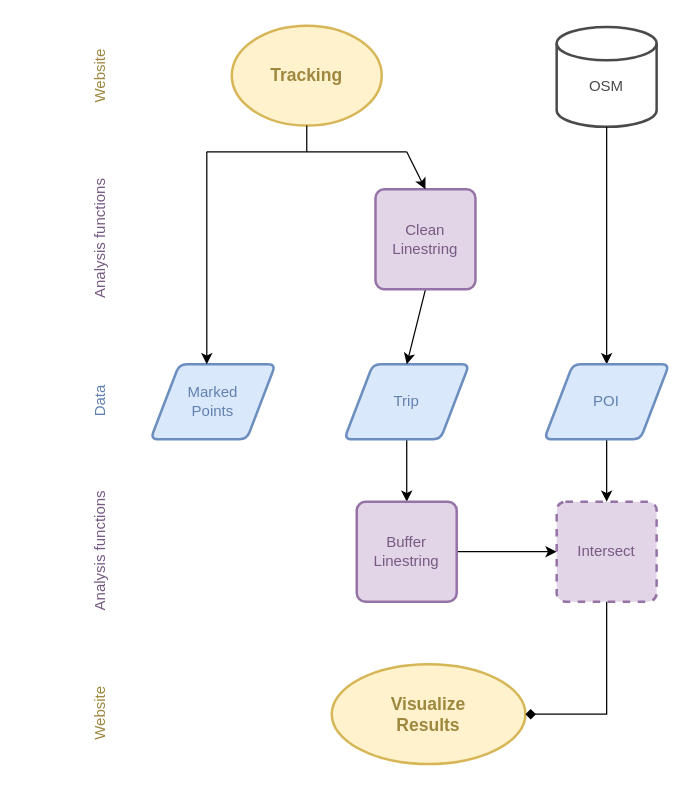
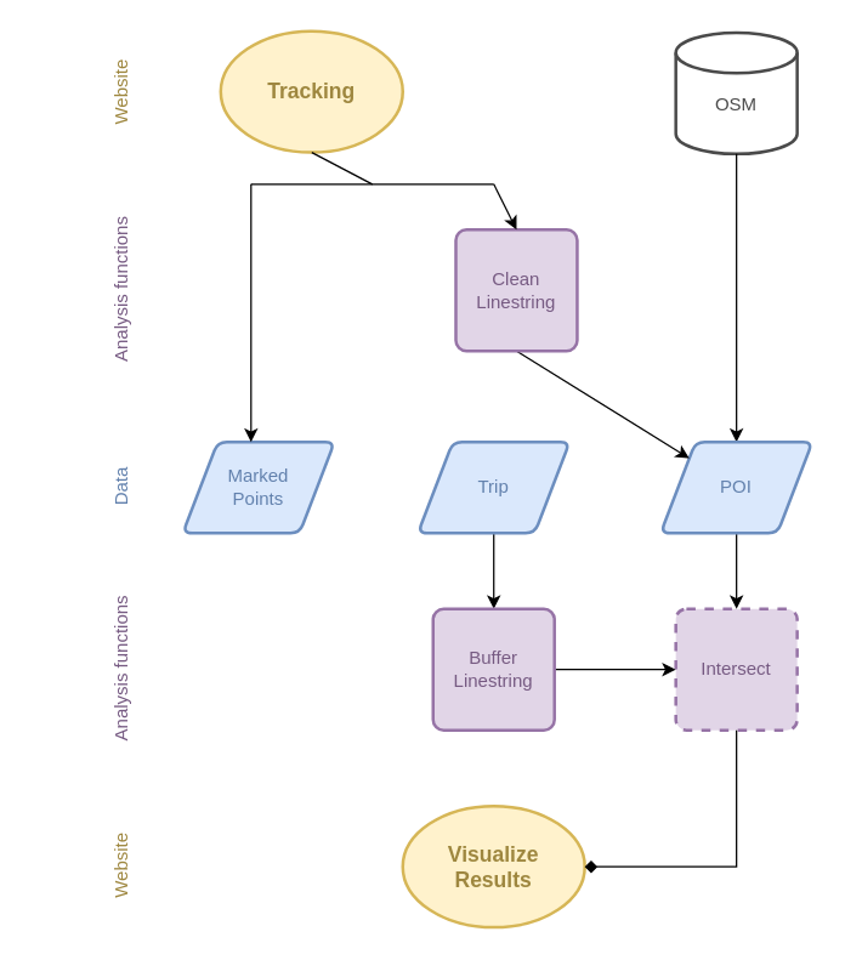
- <mxCell id="11" value="&lt;font color=&quot;#9e873f&quot;&gt;Tracking&lt;/font&gt;" style="strokeWidth=2;html=1;shape=mxgraph.flowchart.start_1;whiteSpace=wrap;fontStyle=1;fontSize=14;fillColor=#fff2cc;strokeColor=#d6b656;" parent="1" vertex="1"><mxGeometry x="185" y="20" width="120" height="80" as="geometry" /></mxCell>
+ <mxCell id="11" value="&lt;font color=&quot;#9e873f&quot;&gt;Tracking&lt;/font&gt;" style="strokeWidth=2;html=1;shape=mxgraph.flowchart.start_1;whiteSpace=wrap;fontStyle=1;fontSize=14;fillColor=#fff2cc;strokeColor=#d6b656;" parent="1" vertex="1"><mxGeometry x="145" y="20" width="120" height="80" as="geometry" /></mxCell>
- <mxCell id="21" value="" style="endArrow=classic;html=1;rounded=0;entryX=0.5;entryY=0;entryDx=0;entryDy=0;exitX=0.5;exitY=1;exitDx=0;exitDy=0;" edge="1" parent="1" source="22" target="9"><mxGeometry width="50" height="50" relative="1" as="geometry"><mxPoint x="326" y="221" as="sourcePoint" /><mxPoint x="285" y="191" as="targetPoint" /></mxGeometry></mxCell>
+ <mxCell id="21" value="" style="endArrow=classic;html=1;rounded=0;exitX=0.5;exitY=1;exitDx=0;exitDy=0;" edge="1" parent="1" source="22" target="10"><mxGeometry width="50" height="50" relative="1" as="geometry"><mxPoint x="326" y="221" as="sourcePoint" /><mxPoint x="285" y="191" as="targetPoint" /></mxGeometry></mxCell>
- <mxCell id="12" value="&lt;font color=&quot;#9e873f&quot;&gt;&lt;b style=&quot;font-size: 14px;&quot;&gt;Visualize&lt;br&gt;Results&lt;/b&gt;&lt;/font&gt;" style="strokeWidth=2;html=1;shape=mxgraph.flowchart.start_1;whiteSpace=wrap;fillColor=#fff2cc;strokeColor=#d6b656;" parent="1" vertex="1"><mxGeometry x="265" y="531" width="155" height="80" as="geometry" /></mxCell>
+ <mxCell id="12" value="&lt;font color=&quot;#9e873f&quot;&gt;&lt;b style=&quot;font-size: 14px;&quot;&gt;Visualize&lt;br&gt;Results&lt;/b&gt;&lt;/font&gt;" style="strokeWidth=2;html=1;shape=mxgraph.flowchart.start_1;whiteSpace=wrap;fillColor=#fff2cc;strokeColor=#d6b656;" parent="1" vertex="1"><mxGeometry x="265" y="531" width="120" height="80" as="geometry" /></mxCell>
